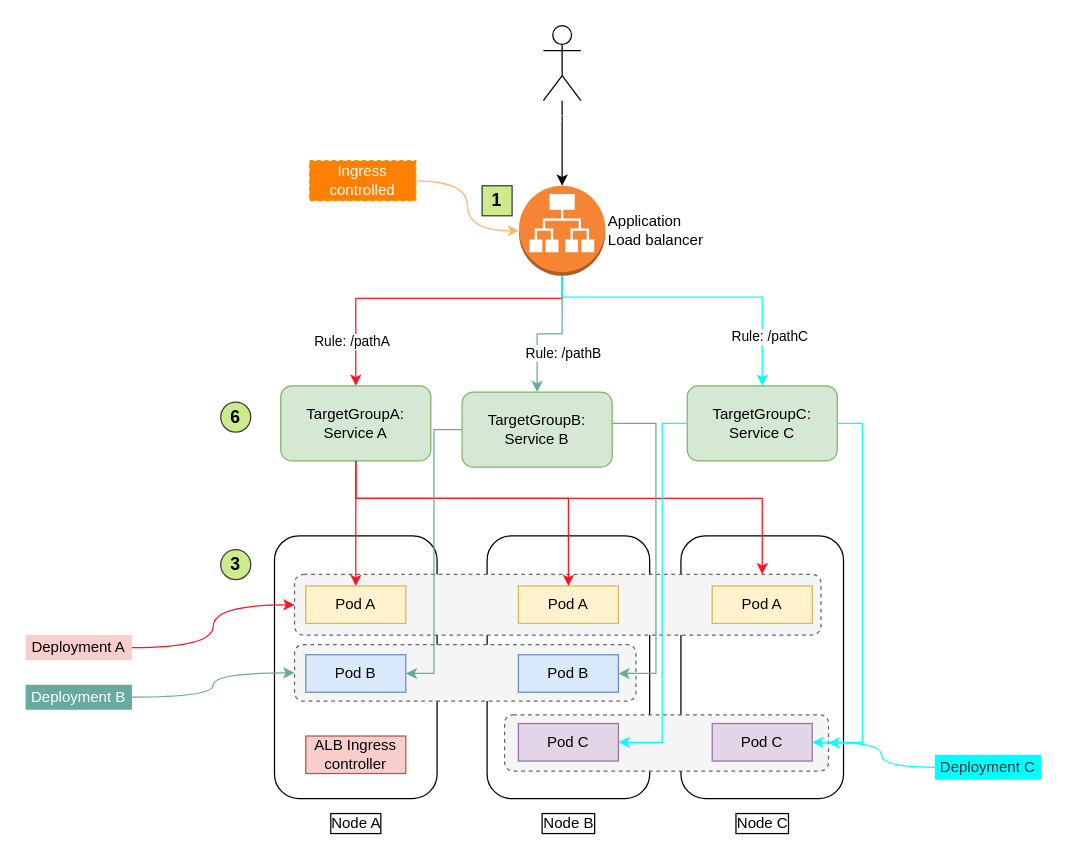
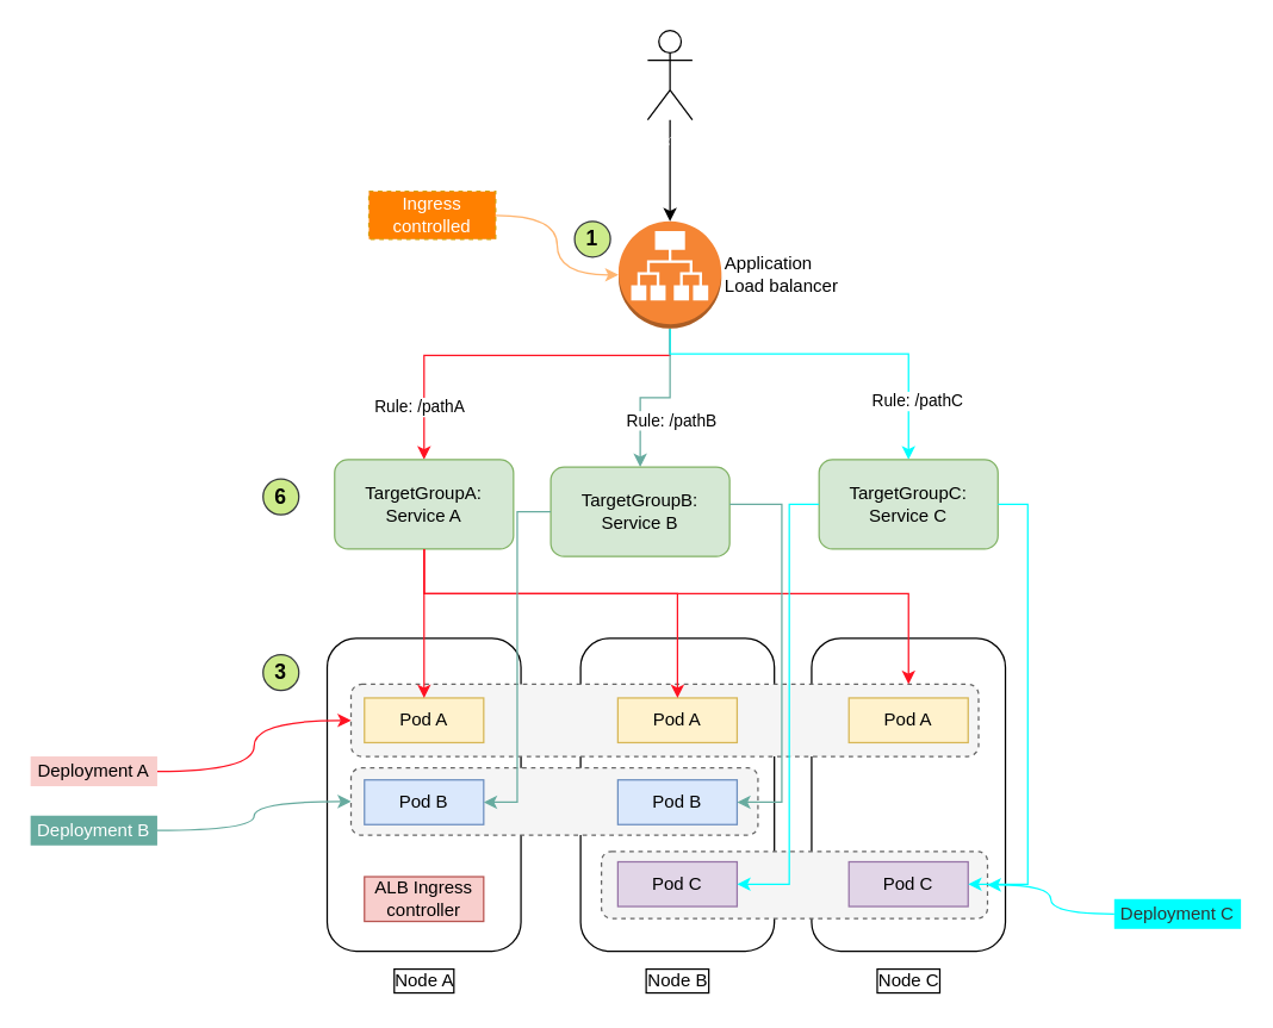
- <mxCell id="46" value="&lt;font style=&quot;font-size: 14px;&quot;&gt;1&lt;/font&gt;" style="whiteSpace=wrap;html=1;aspect=fixed;fillColor=#cdeb8b;strokeColor=#36393d;fontStyle=1;fontSize=14;rounded=0;" vertex="1" parent="1"><mxGeometry x="385" y="148" width="24" height="24" as="geometry" /></mxCell>
+ <mxCell id="46" value="&lt;font style=&quot;font-size: 14px;&quot;&gt;1&lt;/font&gt;" style="ellipse;whiteSpace=wrap;html=1;aspect=fixed;fillColor=#cdeb8b;strokeColor=#36393d;fontStyle=1;fontSize=14;" vertex="1" parent="1"><mxGeometry x="385" y="148" width="24" height="24" as="geometry" /></mxCell>
